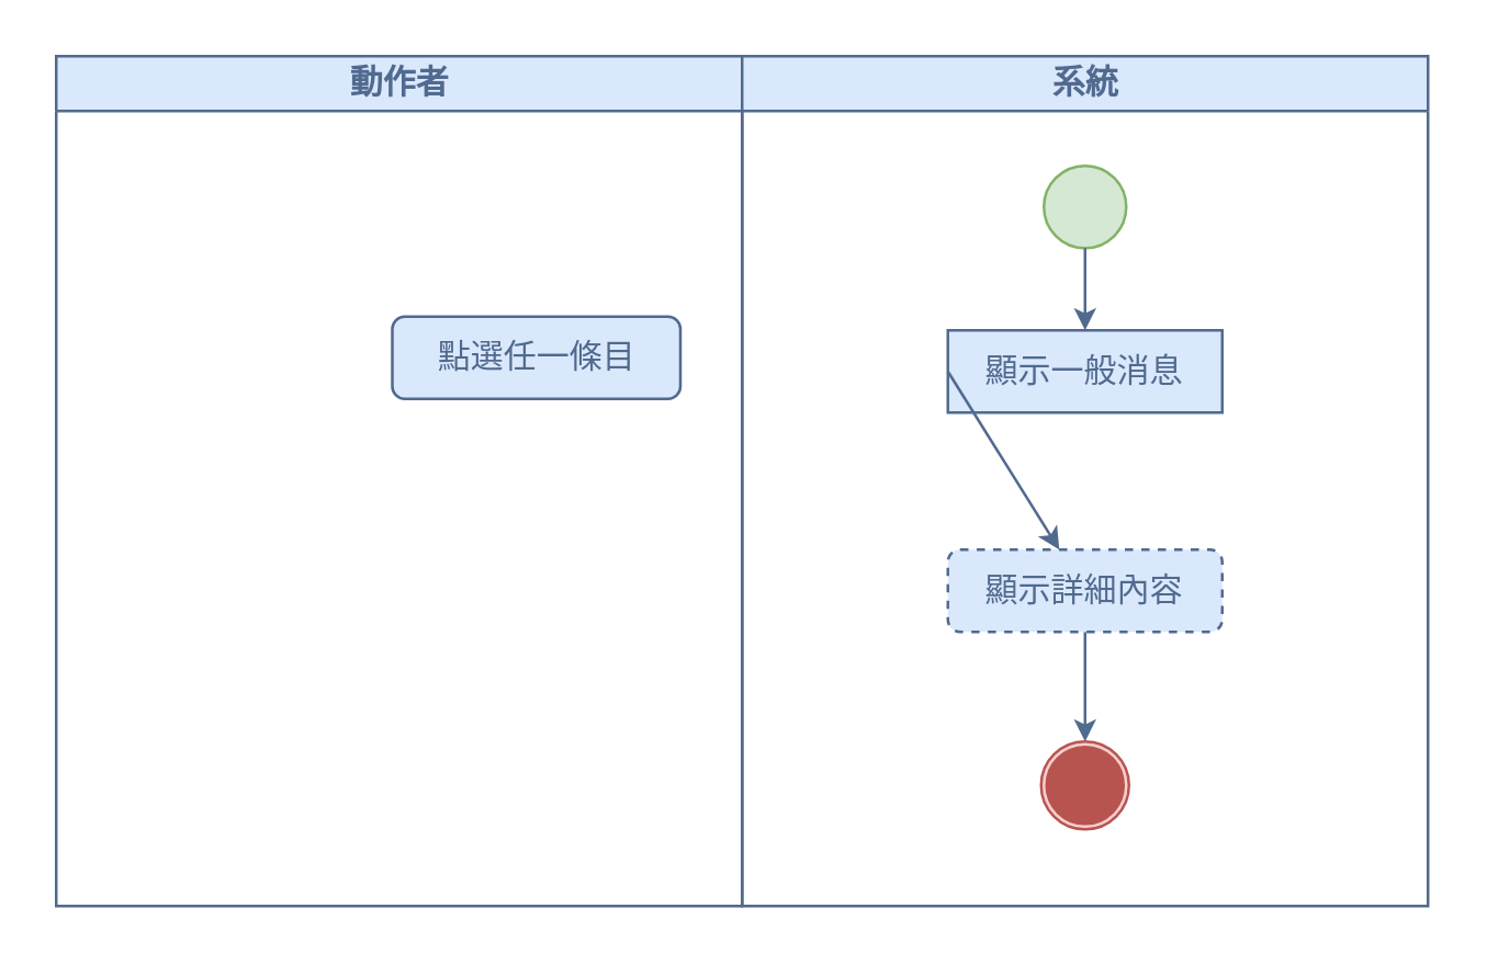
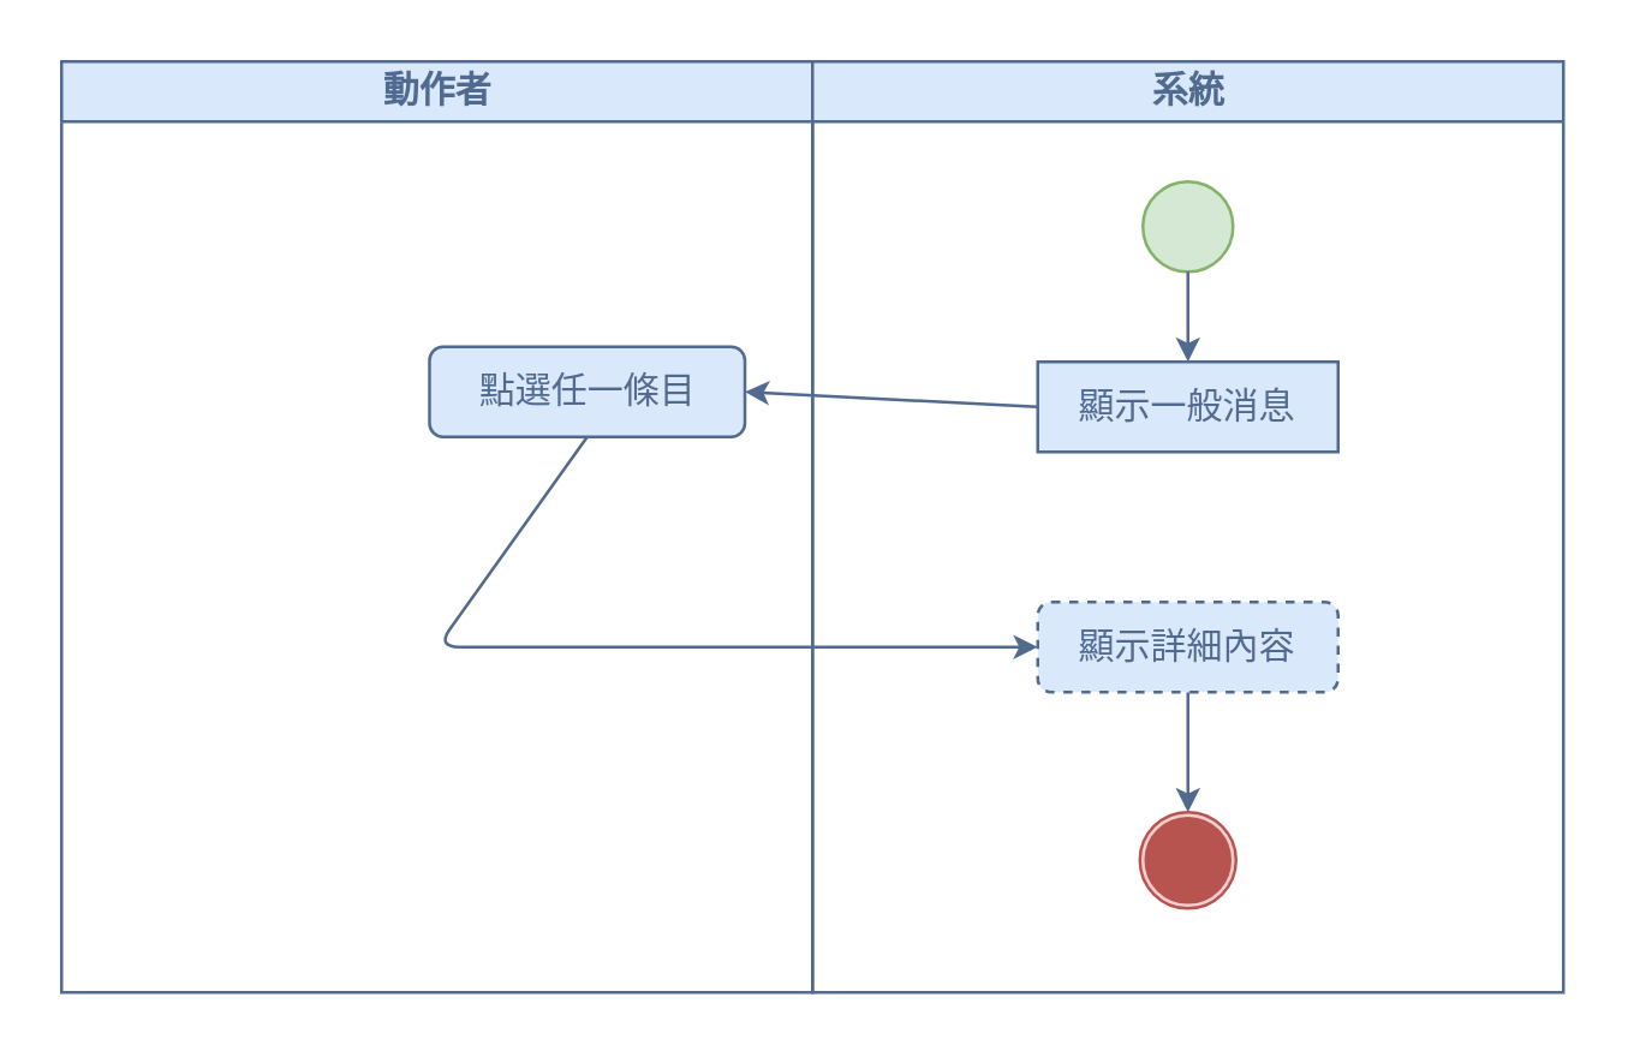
- <mxCell id="14" style="edgeStyle=none;rounded=1;html=1;labelBackgroundColor=none;startArrow=none;startFill=0;startSize=5;endArrow=classic;endFill=1;endSize=5;jettySize=auto;orthogonalLoop=1;strokeWidth=1;fontFamily=Verdana;fontSize=12;strokeColor=#516A8F;arcSize=15;exitX=0;exitY=0.5;exitDx=0;exitDy=0;" parent="1" source="7" target="6" edge="1"><mxGeometry relative="1" as="geometry"><mxPoint x="200" y="275" as="sourcePoint" /><mxPoint x="400" y="260" as="targetPoint" /></mxGeometry></mxCell>
+ <mxCell id="14" style="edgeStyle=none;rounded=1;html=1;labelBackgroundColor=none;startArrow=none;startFill=0;startSize=5;endArrow=classic;endFill=1;endSize=5;jettySize=auto;orthogonalLoop=1;strokeWidth=1;fontFamily=Verdana;fontSize=12;strokeColor=#516A8F;arcSize=15;exitX=0;exitY=0.5;exitDx=0;exitDy=0;entryX=1;entryY=0.5;entryDx=0;entryDy=0;" parent="1" source="7" target="3" edge="1"><mxGeometry relative="1" as="geometry"><mxPoint x="200" y="275" as="sourcePoint" /><mxPoint x="400" y="260" as="targetPoint" /></mxGeometry></mxCell>
+ <mxCell id="13" style="edgeStyle=none;rounded=1;html=1;labelBackgroundColor=none;startArrow=none;startFill=0;startSize=5;endArrow=classic;endFill=1;endSize=5;jettySize=auto;orthogonalLoop=1;strokeWidth=1;fontFamily=Verdana;fontSize=12;strokeColor=#516A8F;arcSize=15;exitX=0.5;exitY=1;exitDx=0;exitDy=0;entryX=0;entryY=0.5;entryDx=0;entryDy=0;" parent="1" source="3" target="6" edge="1"><mxGeometry relative="1" as="geometry"><mxPoint x="145" y="320" as="sourcePoint" /><mxPoint x="400" y="390" as="targetPoint" /><Array as="points"><mxPoint x="145" y="215" /></Array></mxGeometry></mxCell>
